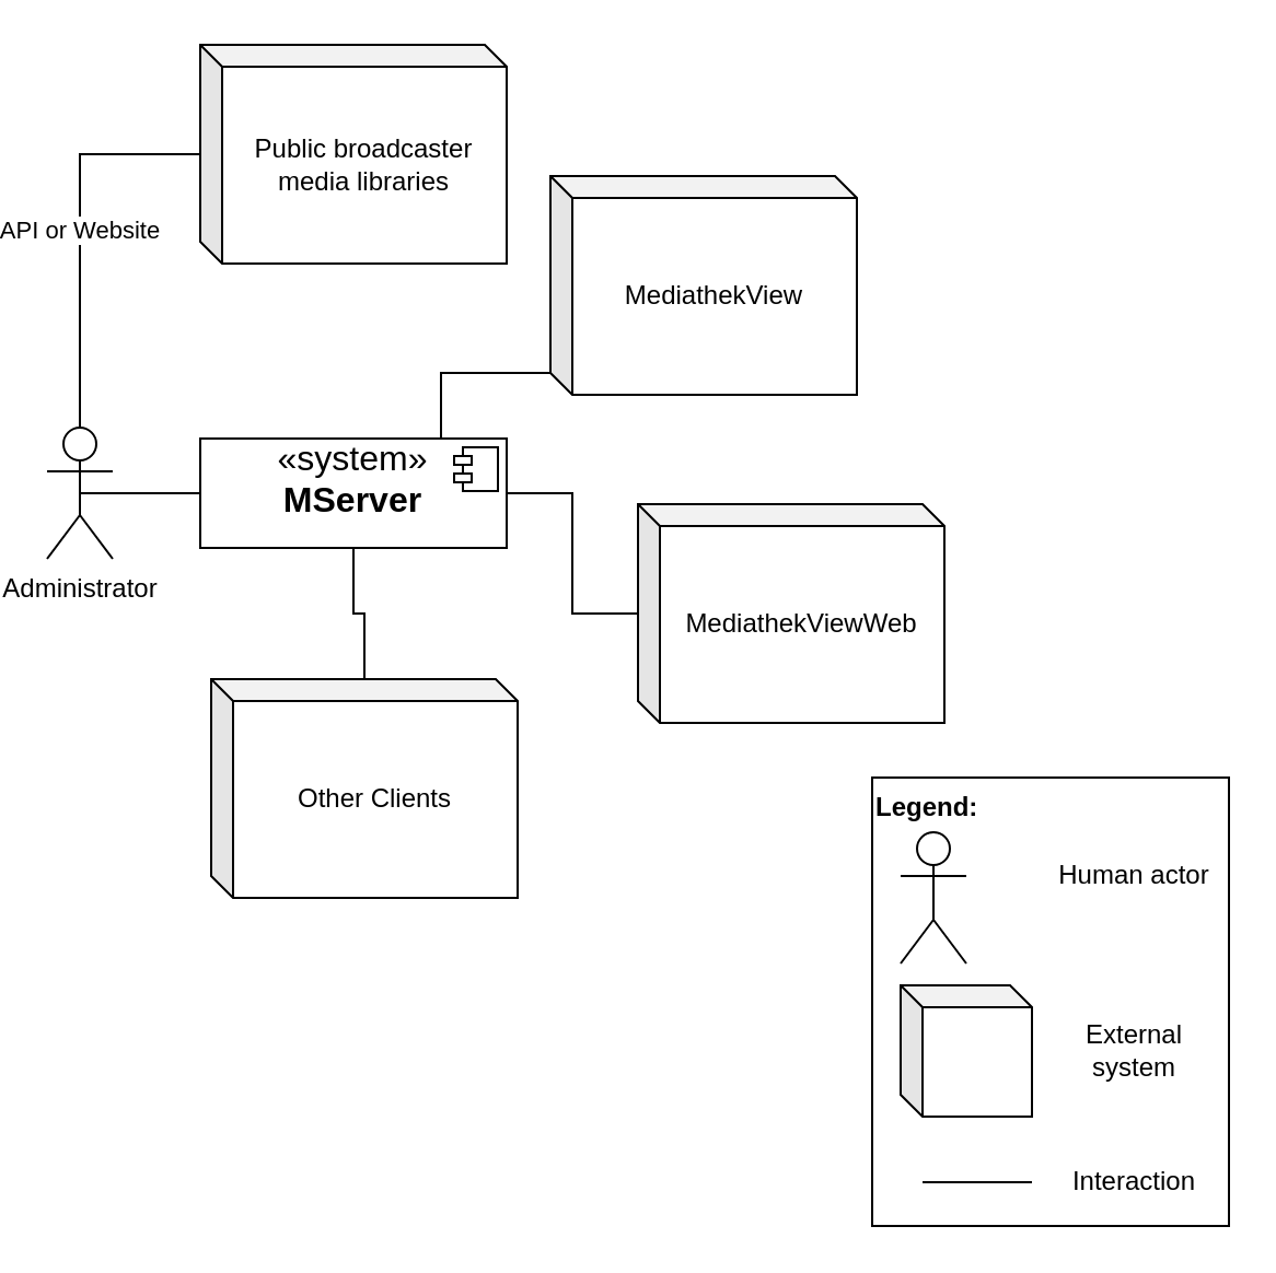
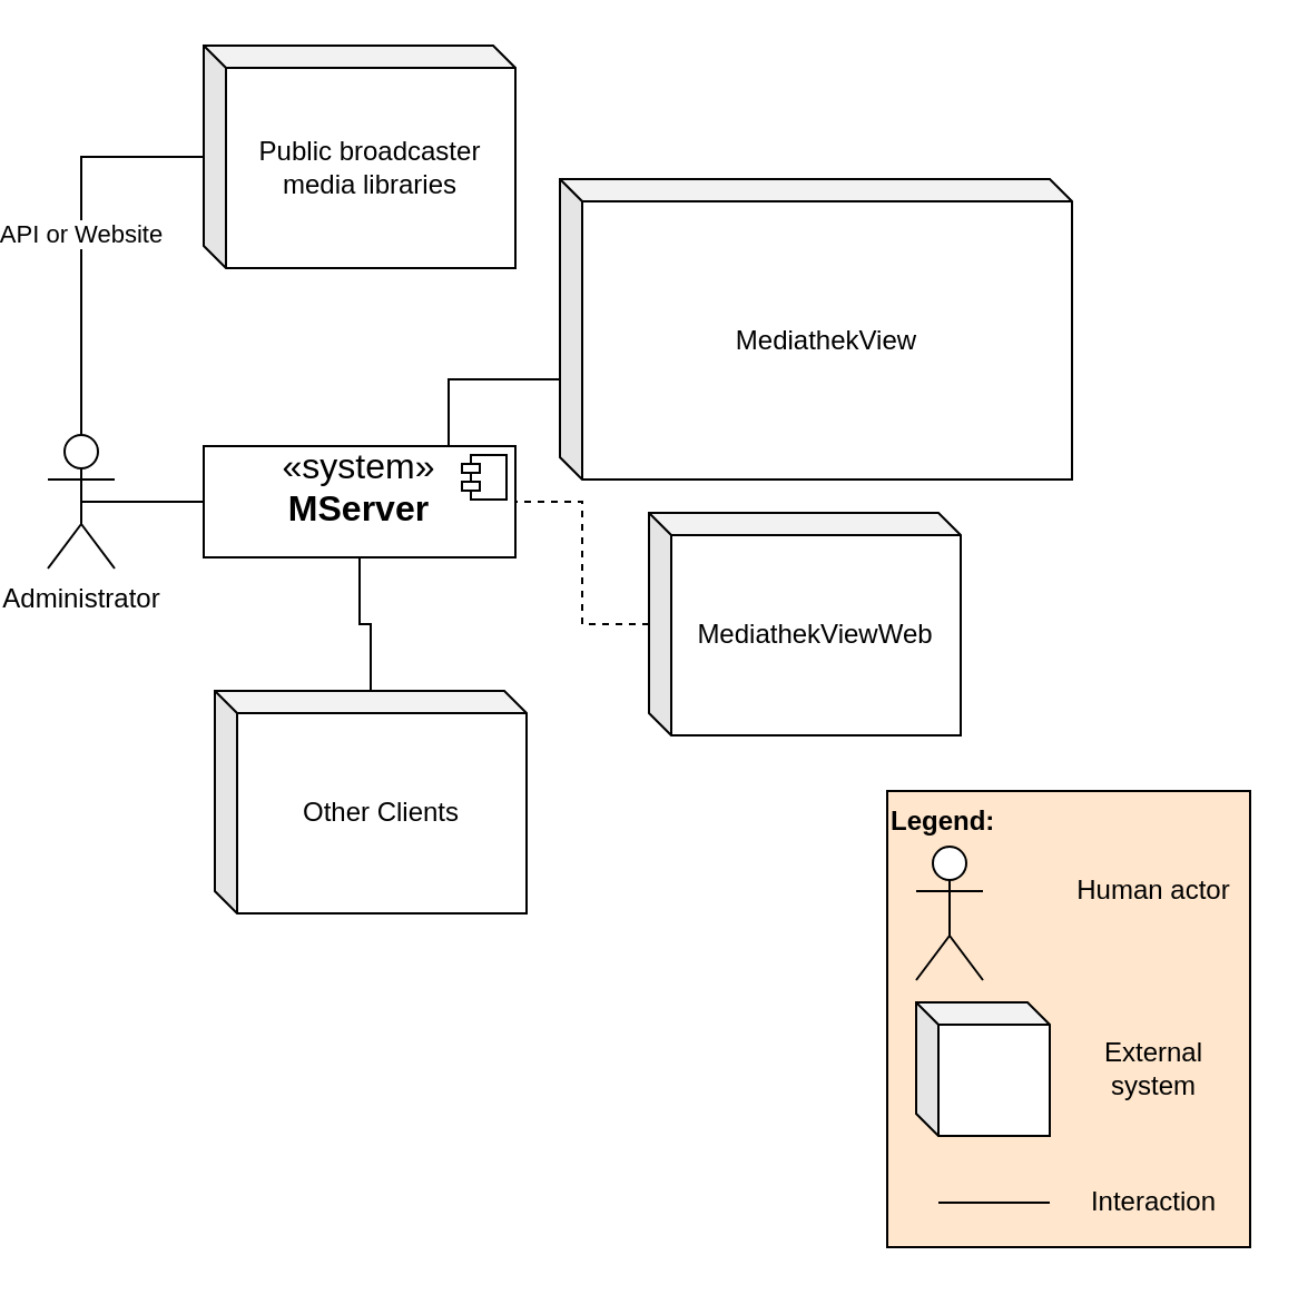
- <mxCell id="10" value="MediathekView" style="shape=cube;whiteSpace=wrap;html=1;boundedLbl=1;backgroundOutline=1;darkOpacity=0.05;darkOpacity2=0.1;size=10;" vertex="1" parent="1"><mxGeometry x="250" y="80" width="140" height="100" as="geometry" /></mxCell>
+ <mxCell id="10" value="MediathekView" style="shape=cube;whiteSpace=wrap;html=1;boundedLbl=1;backgroundOutline=1;darkOpacity=0.05;darkOpacity2=0.1;size=10;" vertex="1" parent="1"><mxGeometry x="250" y="80" width="230" height="135" as="geometry" /></mxCell>
- <mxCell id="11" style="edgeStyle=orthogonalEdgeStyle;rounded=0;orthogonalLoop=1;jettySize=auto;html=1;endArrow=none;endFill=0;" edge="1" parent="1" source="12" target="3"><mxGeometry relative="1" as="geometry" /></mxCell>
+ <mxCell id="11" style="edgeStyle=orthogonalEdgeStyle;rounded=0;orthogonalLoop=1;jettySize=auto;html=1;endArrow=none;endFill=0;dashed=1;" edge="1" parent="1" source="12" target="3"><mxGeometry relative="1" as="geometry" /></mxCell>
- <mxCell id="2" value="&lt;b&gt;Legend:&lt;/b&gt;" style="rounded=0;whiteSpace=wrap;html=1;align=left;verticalAlign=top;" vertex="1" parent="1"><mxGeometry x="397" y="355" width="163" height="205" as="geometry" /></mxCell>
+ <mxCell id="2" value="&lt;b&gt;Legend:&lt;/b&gt;" style="rounded=0;whiteSpace=wrap;html=1;align=left;verticalAlign=top;fillColor=#ffe6cc;" vertex="1" parent="1"><mxGeometry x="397" y="355" width="163" height="205" as="geometry" /></mxCell>
